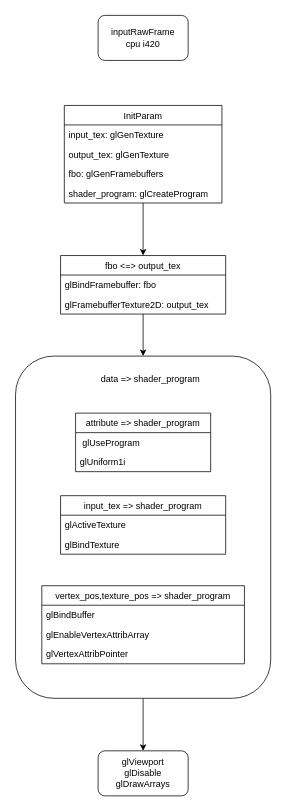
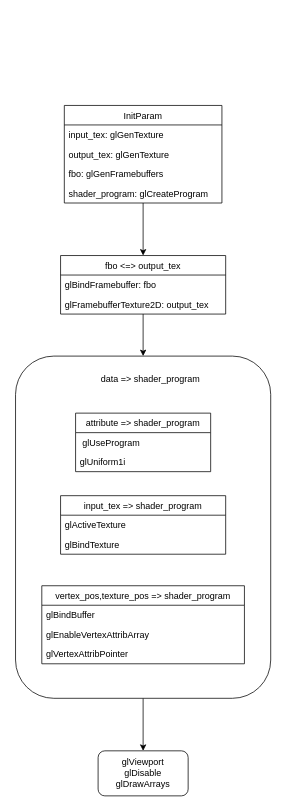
- <mxCell id="3" value="inputRawFrame&lt;br&gt;cpu i420" style="rounded=1;whiteSpace=wrap;html=1;" vertex="1" parent="1"><mxGeometry x="130" y="20" width="120" height="60" as="geometry" /></mxCell>
